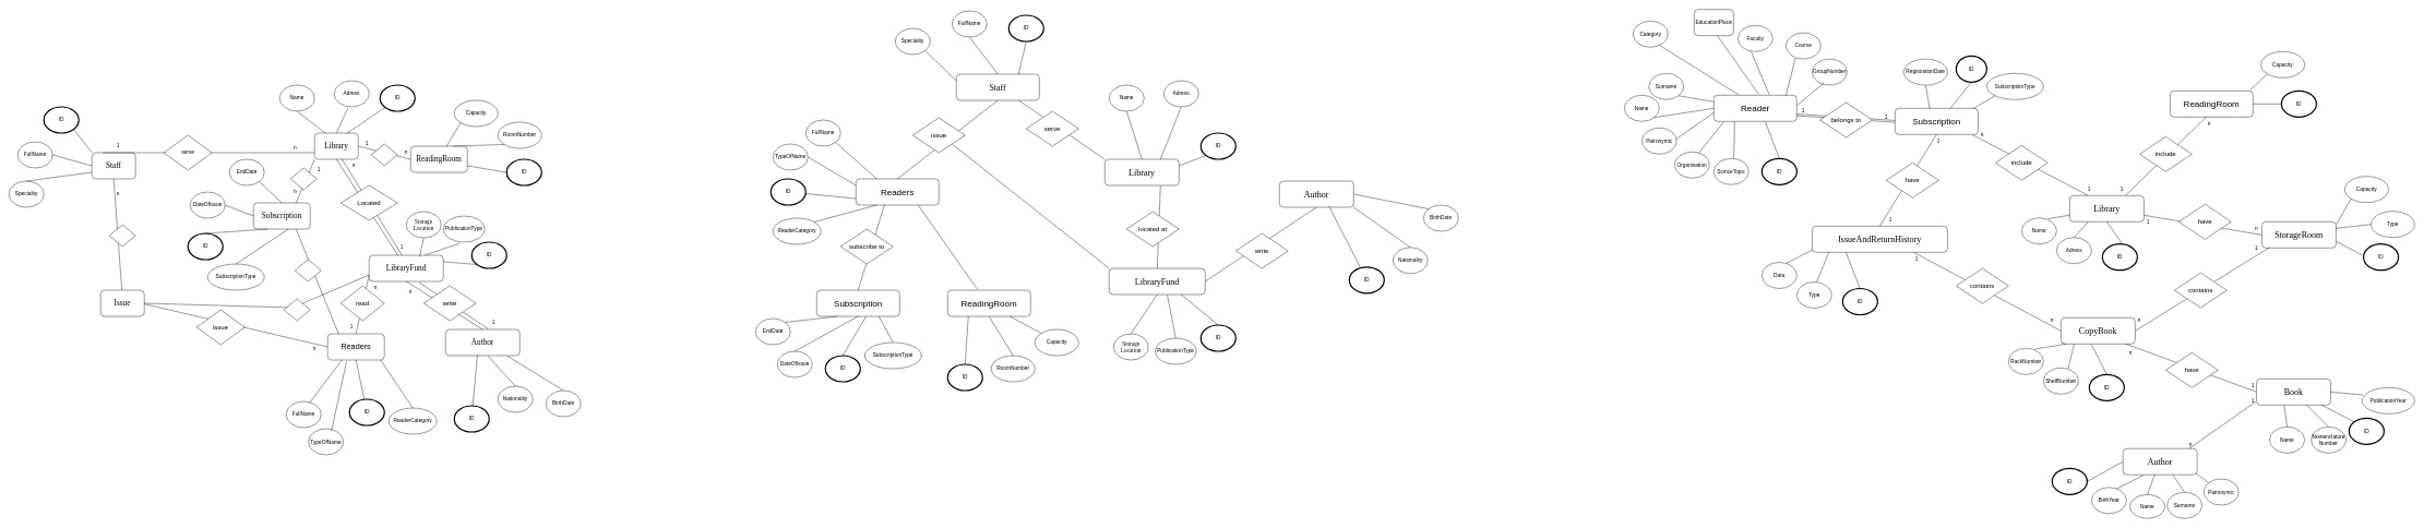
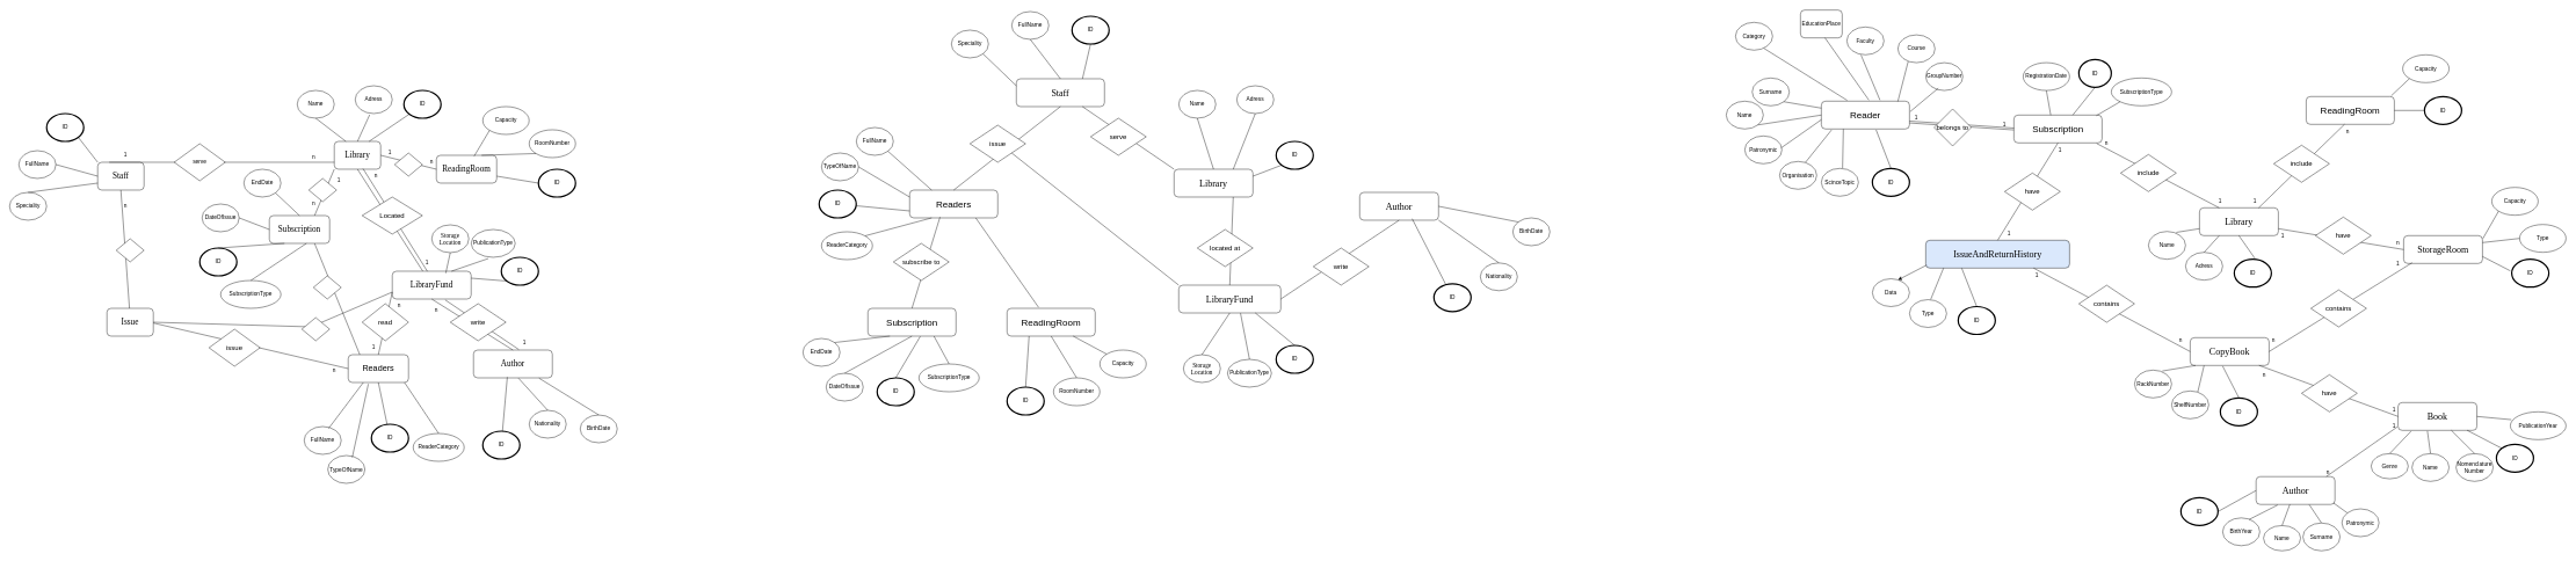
- <mxCell id="259" value="&lt;font style=&quot;font-size: 15px;&quot;&gt;belongs to&lt;/font&gt;" style="rhombus;whiteSpace=wrap;html=1;" vertex="1" parent="1"><mxGeometry x="4168" y="234" width="120" height="80" as="geometry" /></mxCell>
+ <mxCell id="259" value="&lt;font style=&quot;font-size: 15px;&quot;&gt;belongs to&lt;/font&gt;" style="rhombus;whiteSpace=wrap;html=1;" vertex="1" parent="1"><mxGeometry x="4168" y="234" width="80" height="80" as="geometry" /></mxCell>
- <mxCell id="121" value="&lt;span style=&quot;font-size: 15px;&quot;&gt;located at&lt;/span&gt;" style="rhombus;whiteSpace=wrap;html=1;" vertex="1" parent="1"><mxGeometry x="2580" y="484" width="120" height="80" as="geometry" /></mxCell>
+ <mxCell id="121" value="&lt;span style=&quot;font-size: 15px;&quot;&gt;located at&lt;/span&gt;" style="rhombus;whiteSpace=wrap;html=1;" vertex="1" parent="1"><mxGeometry x="2580" y="494" width="120" height="80" as="geometry" /></mxCell>
- <mxCell id="160" value="&lt;p style=&quot;&quot;&gt;&lt;span style=&quot;font-size: 20px;&quot;&gt;IssueAndReturnHistory&lt;/span&gt;&lt;/p&gt;" style="rounded=1;whiteSpace=wrap;html=1;shadow=0;labelBackgroundColor=none;strokeWidth=1;fontFamily=Verdana;fontSize=8;align=center;" vertex="1" parent="1"><mxGeometry x="4150" y="517.25" width="310" height="60" as="geometry" /></mxCell>
+ <mxCell id="160" value="&lt;p style=&quot;&quot;&gt;&lt;span style=&quot;font-size: 20px;&quot;&gt;IssueAndReturnHistory&lt;/span&gt;&lt;/p&gt;" style="rounded=1;whiteSpace=wrap;html=1;shadow=0;labelBackgroundColor=none;strokeWidth=1;fontFamily=Verdana;fontSize=8;align=center;fillColor=#dae8fc;" vertex="1" parent="1"><mxGeometry x="4150" y="517.25" width="310" height="60" as="geometry" /></mxCell>
- <mxCell id="210" value="" style="endArrow=none;html=1;rounded=0;entryX=0.693;entryY=0.04;entryDx=0;entryDy=0;exitX=0.006;exitY=0.894;exitDx=0;exitDy=0;entryPerimeter=0;exitPerimeter=0;" edge="1" parent="1" target="209" source="160"><mxGeometry width="50" height="50" relative="1" as="geometry"><mxPoint x="4145" y="594.25" as="sourcePoint" /><mxPoint x="4375" y="954.25" as="targetPoint" /></mxGeometry></mxCell>
+ <mxCell id="210" value="" style="endArrow=classic;html=1;rounded=0;entryX=0.693;entryY=0.04;entryDx=0;entryDy=0;exitX=0.006;exitY=0.894;exitDx=0;exitDy=0;entryPerimeter=0;exitPerimeter=0;" edge="1" parent="1" target="209" source="160"><mxGeometry width="50" height="50" relative="1" as="geometry"><mxPoint x="4145" y="594.25" as="sourcePoint" /><mxPoint x="4375" y="954.25" as="targetPoint" /></mxGeometry></mxCell>
+ <mxCell id="234" value="" style="endArrow=none;html=1;rounded=0;entryX=0.5;entryY=0;entryDx=0;entryDy=0;exitX=0.166;exitY=1.026;exitDx=0;exitDy=0;exitPerimeter=0;" edge="1" parent="1" target="233" source="162"><mxGeometry width="50" height="50" relative="1" as="geometry"><mxPoint x="5143" y="932.75" as="sourcePoint" /><mxPoint x="5325" y="1306.75" as="targetPoint" /></mxGeometry></mxCell>
+ <mxCell id="233" value="Genre" style="ellipse;whiteSpace=wrap;html=1;" vertex="1" parent="1"><mxGeometry x="5110" y="977.25" width="80" height="54.5" as="geometry" /></mxCell>
